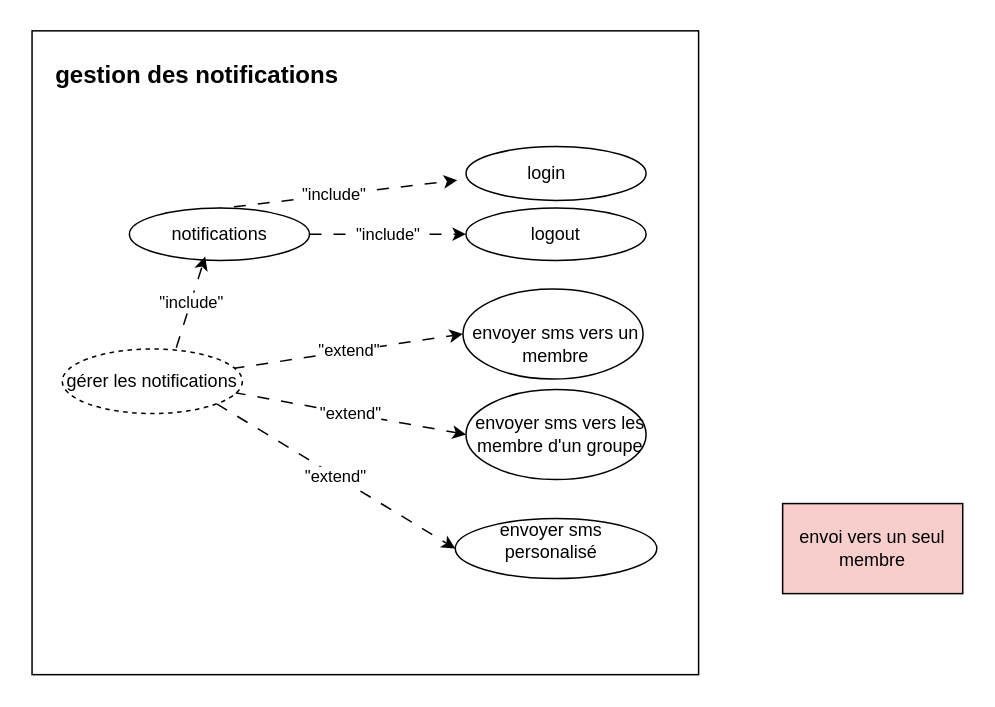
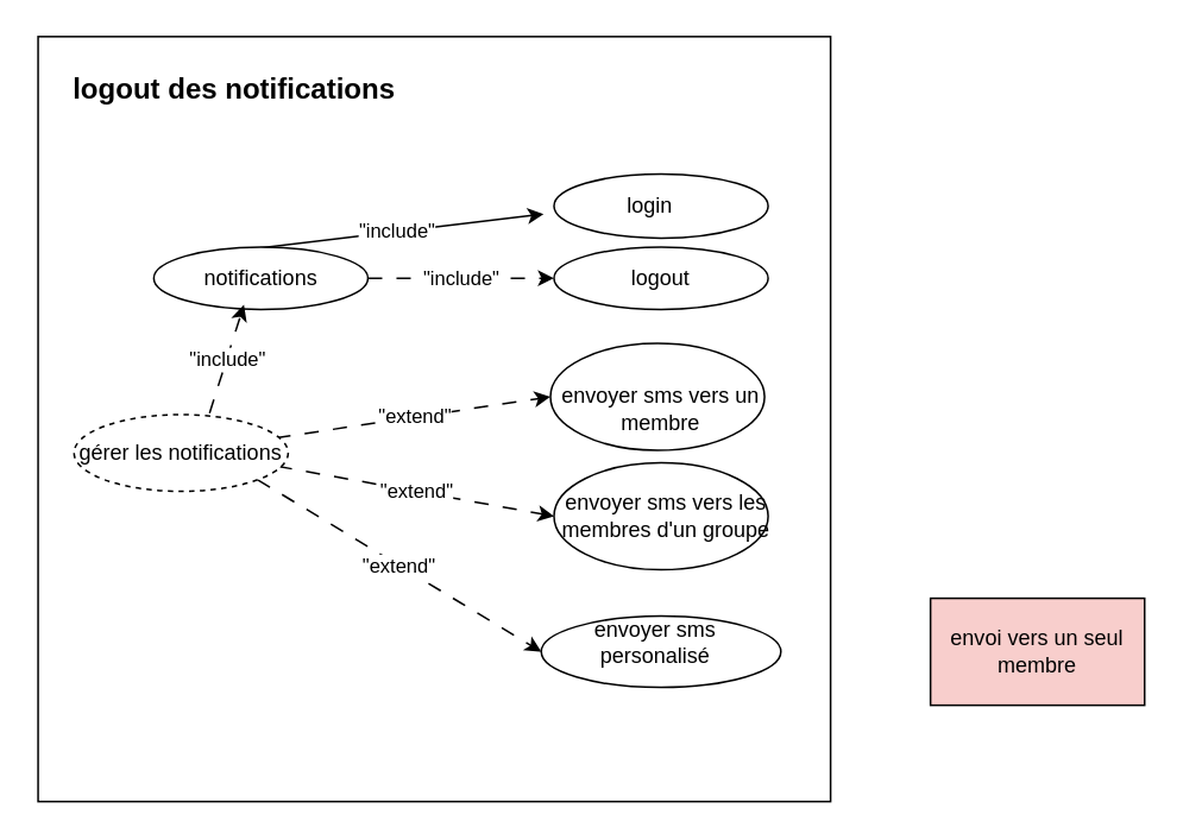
- <mxCell id="18" value="&lt;font&gt;gestion des notifications&lt;/font&gt;" style="text;html=1;align=center;verticalAlign=middle;whiteSpace=wrap;rounded=0;fontSize=16;fontStyle=1" parent="1" vertex="1"><mxGeometry x="30" y="34" width="202" height="30" as="geometry" /></mxCell>
+ <mxCell id="18" value="&lt;font&gt;logout des notifications&lt;/font&gt;" style="text;html=1;align=center;verticalAlign=middle;whiteSpace=wrap;rounded=0;fontSize=16;fontStyle=1" parent="1" vertex="1"><mxGeometry x="30" y="34" width="202" height="30" as="geometry" /></mxCell>
- <mxCell id="9" value="&quot;include&quot;" style="endArrow=classic;html=1;rounded=0;entryX=0;entryY=1;entryDx=0;entryDy=0;endFill=1;exitX=0.448;exitY=0.034;exitDx=0;exitDy=0;exitPerimeter=0;dashed=1;dashPattern=8 8;" parent="1" target="4" edge="1" source="20"><mxGeometry width="50" height="50" relative="1" as="geometry"><mxPoint x="-106" y="126" as="sourcePoint" /><mxPoint x="270" y="194" as="targetPoint" /></mxGeometry></mxCell>
+ <mxCell id="9" value="&quot;include&quot;" style="endArrow=classic;html=1;rounded=0;entryX=0;entryY=1;entryDx=0;entryDy=0;endFill=1;exitX=0.448;exitY=0.034;exitDx=0;exitDy=0;exitPerimeter=0;dashed=0;dashPattern=8 8;" parent="1" target="4" edge="1" source="20"><mxGeometry width="50" height="50" relative="1" as="geometry"><mxPoint x="-106" y="126" as="sourcePoint" /><mxPoint x="270" y="194" as="targetPoint" /></mxGeometry></mxCell>
- <mxCell id="13" value="envoyer sms vers les membre d'un groupe" style="html=1;strokeColor=none;fillColor=none;align=center;verticalAlign=middle;rotatable=0;whiteSpace=wrap;" parent="12" vertex="1"><mxGeometry x="3.29" y="22.501" width="120" height="15" as="geometry" /></mxCell>
+ <mxCell id="13" value="envoyer sms vers les membres d'un groupe" style="html=1;strokeColor=none;fillColor=none;align=center;verticalAlign=middle;rotatable=0;whiteSpace=wrap;" parent="12" vertex="1"><mxGeometry x="3.29" y="22.501" width="120" height="15" as="geometry" /></mxCell>
